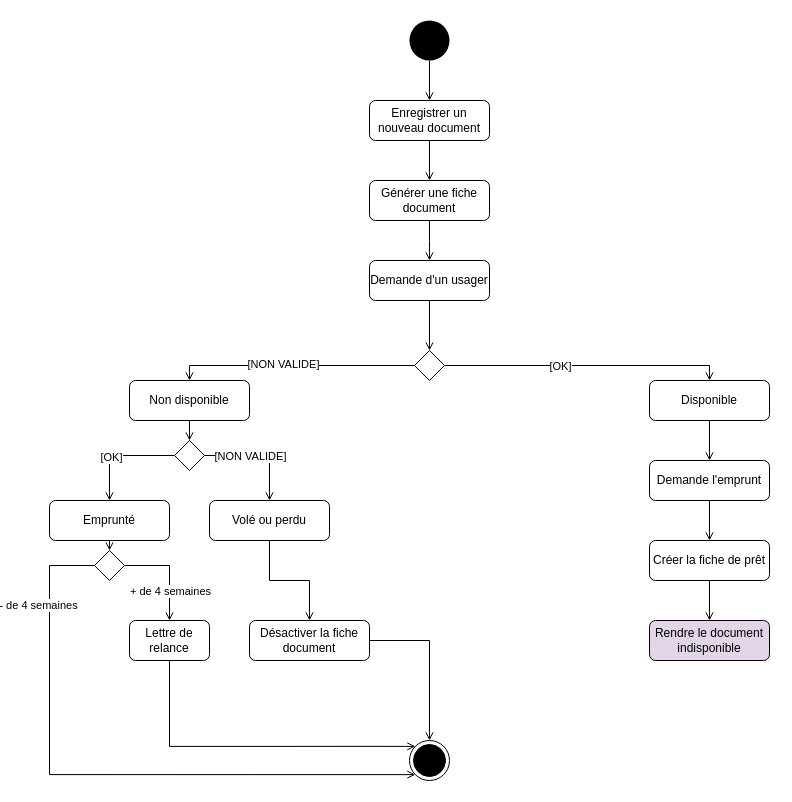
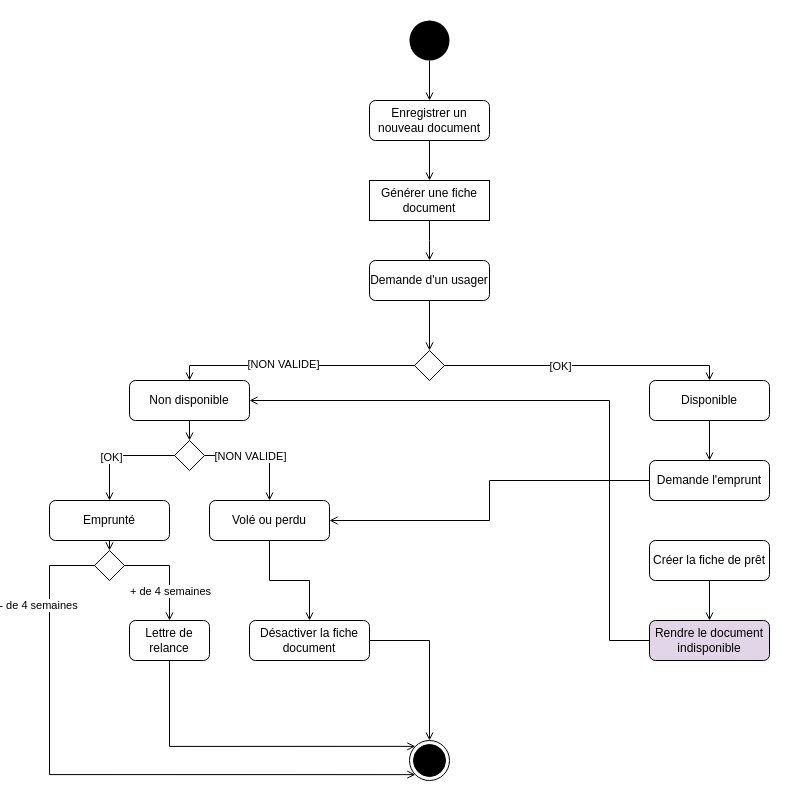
- <mxCell id="7" value="Générer une fiche document" style="rounded=1;whiteSpace=wrap;html=1;" vertex="1" parent="1"><mxGeometry x="340" y="180" width="120" height="40" as="geometry" /></mxCell>
+ <mxCell id="7" value="Générer une fiche document" style="whiteSpace=wrap;html=1;rounded=0;" vertex="1" parent="1"><mxGeometry x="340" y="180" width="120" height="40" as="geometry" /></mxCell>
+ <mxCell id="40" style="edgeStyle=orthogonalEdgeStyle;rounded=0;orthogonalLoop=1;jettySize=auto;html=1;exitX=0;exitY=0.5;exitDx=0;exitDy=0;entryX=1;entryY=0.5;entryDx=0;entryDy=0;startArrow=none;startFill=0;endArrow=open;endFill=0;strokeColor=#000000;" edge="1" parent="1" source="41" target="18"><mxGeometry relative="1" as="geometry"><Array as="points"><mxPoint x="580" y="640" /><mxPoint x="580" y="400" /></Array></mxGeometry></mxCell>
- <mxCell id="42" value="" style="edgeStyle=orthogonalEdgeStyle;rounded=0;orthogonalLoop=1;jettySize=auto;html=1;startArrow=none;startFill=0;endArrow=open;endFill=0;strokeColor=#000000;entryX=0.5;entryY=0;entryDx=0;entryDy=0;" edge="1" parent="1" source="43" target="39"><mxGeometry relative="1" as="geometry"><mxPoint x="680" y="530" as="targetPoint" /></mxGeometry></mxCell>
+ <mxCell id="42" value="" style="edgeStyle=orthogonalEdgeStyle;rounded=0;orthogonalLoop=1;jettySize=auto;html=1;startArrow=none;startFill=0;endArrow=open;endFill=0;strokeColor=#000000;" edge="1" parent="1" source="43" target="22"><mxGeometry relative="1" as="geometry"><mxPoint x="680" y="530" as="targetPoint" /></mxGeometry></mxCell>
